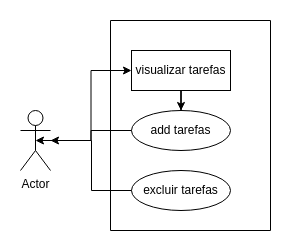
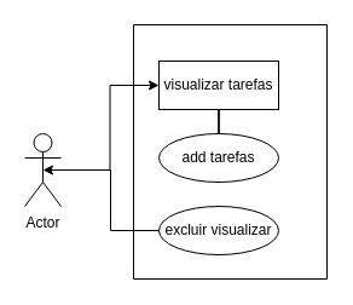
- <mxCell id="5" value="" style="edgeStyle=orthogonalEdgeStyle;rounded=0;orthogonalLoop=1;jettySize=auto;html=1;" edge="1" parent="4" source="6" target="7"><mxGeometry relative="1" as="geometry" /></mxCell>
+ <mxCell id="5" value="" style="edgeStyle=orthogonalEdgeStyle;rounded=0;orthogonalLoop=1;jettySize=auto;html=1;endArrow=none;" edge="1" parent="4" source="6" target="7"><mxGeometry relative="1" as="geometry" /></mxCell>
- <mxCell id="9" style="edgeStyle=orthogonalEdgeStyle;rounded=0;orthogonalLoop=1;jettySize=auto;html=1;exitX=0;exitY=0.5;exitDx=0;exitDy=0;" edge="1" parent="1" source="7" target="3"><mxGeometry relative="1" as="geometry" /></mxCell>
- <mxCell id="8" value="excluir tarefas" style="ellipse;whiteSpace=wrap;html=1;" vertex="1" parent="4"><mxGeometry x="21" y="150" width="99" height="40" as="geometry" /></mxCell>
+ <mxCell id="8" value="excluir visualizar" style="ellipse;whiteSpace=wrap;html=1;" vertex="1" parent="4"><mxGeometry x="21" y="150" width="99" height="40" as="geometry" /></mxCell>
